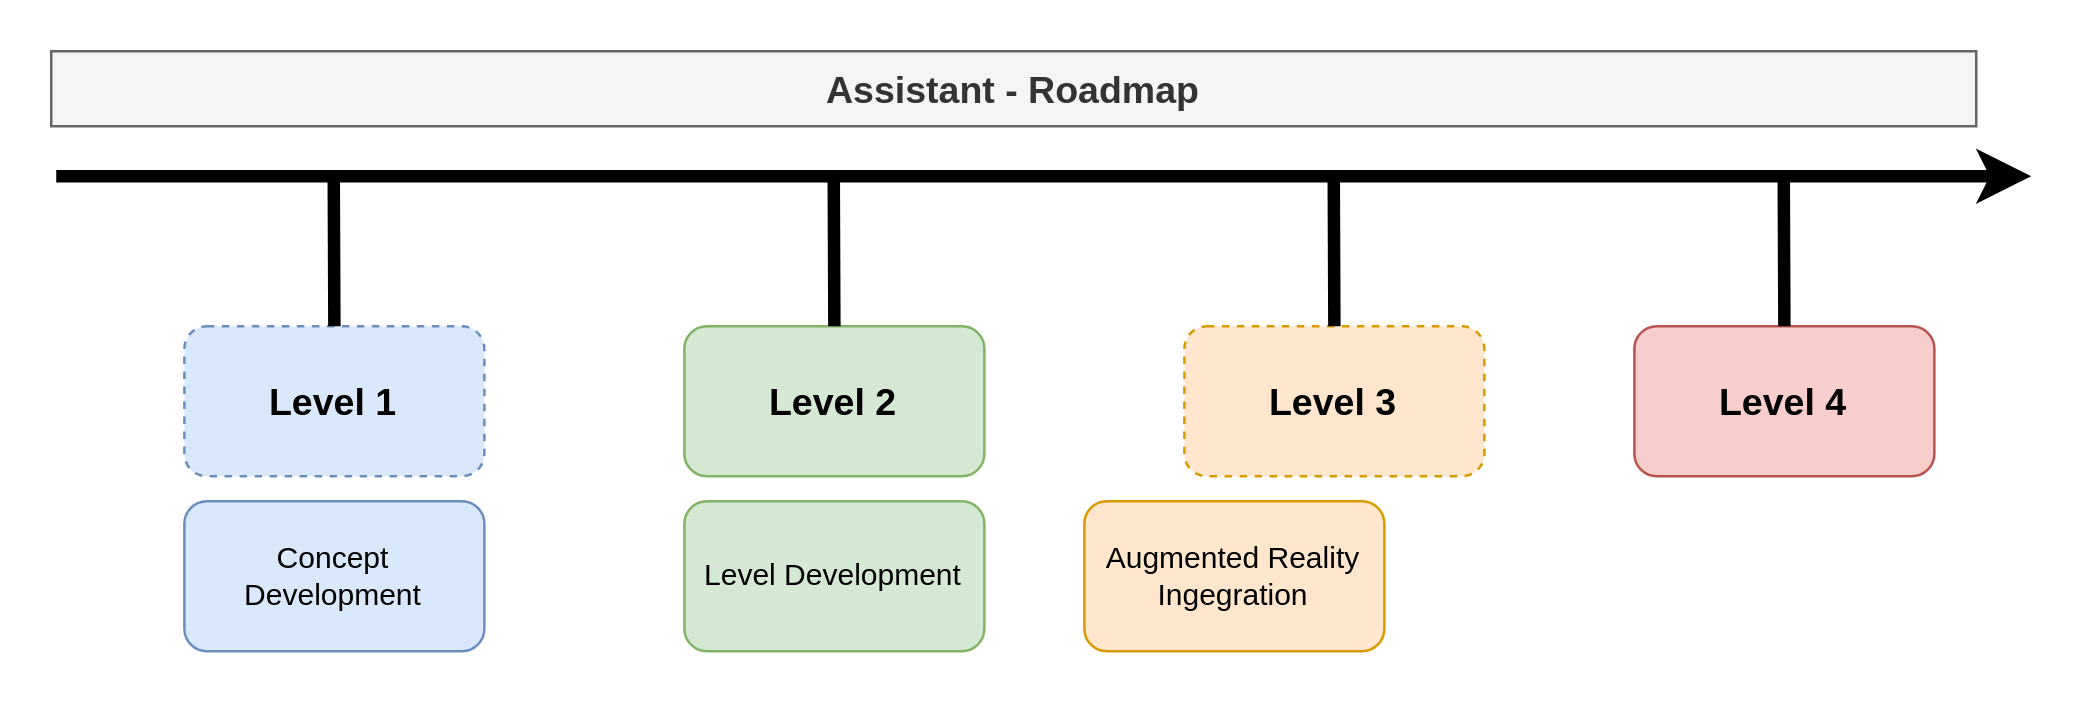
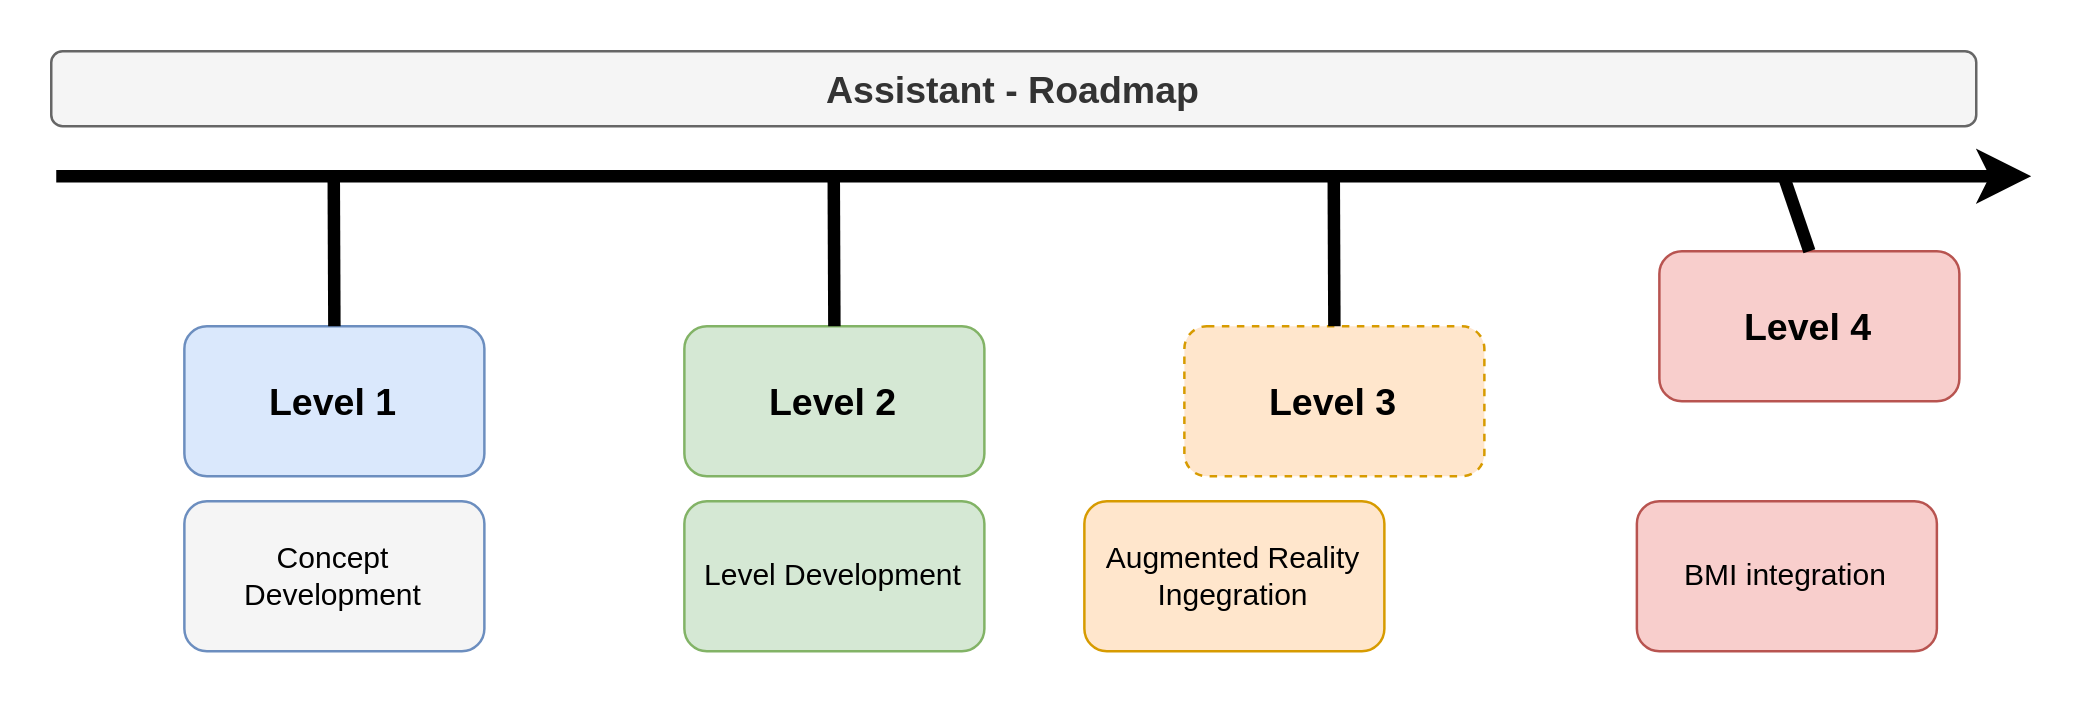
- <mxCell id="10" value="&lt;span style=&quot;font-size: 15px&quot;&gt;Assistant - Roadmap&lt;/span&gt;" style="whiteSpace=wrap;html=1;fillColor=#f5f5f5;strokeColor=#666666;fontStyle=1;fontSize=15;fontColor=#333333;rounded=0;" parent="1" vertex="1"><mxGeometry x="20" y="20" width="770" height="30" as="geometry" /></mxCell>
+ <mxCell id="10" value="&lt;span style=&quot;font-size: 15px&quot;&gt;Assistant - Roadmap&lt;/span&gt;" style="rounded=1;whiteSpace=wrap;html=1;fillColor=#f5f5f5;strokeColor=#666666;fontStyle=1;fontSize=15;fontColor=#333333;" parent="1" vertex="1"><mxGeometry x="20" y="20" width="770" height="30" as="geometry" /></mxCell>
- <mxCell id="2" value="Level 1" style="rounded=1;whiteSpace=wrap;html=1;fillColor=#dae8fc;strokeColor=#6c8ebf;fontStyle=1;fontSize=15;dashed=1;" parent="1" vertex="1"><mxGeometry x="73.25" y="130" width="120" height="60" as="geometry" /></mxCell>
+ <mxCell id="2" value="Level 1" style="rounded=1;whiteSpace=wrap;html=1;fillColor=#dae8fc;strokeColor=#6c8ebf;fontStyle=1;fontSize=15;" parent="1" vertex="1"><mxGeometry x="73.25" y="130" width="120" height="60" as="geometry" /></mxCell>
- <mxCell id="8" value="Level 4" style="rounded=1;whiteSpace=wrap;html=1;fillColor=#f8cecc;strokeColor=#b85450;fontStyle=1;fontSize=15;" parent="1" vertex="1"><mxGeometry x="653.25" y="130" width="120" height="60" as="geometry" /></mxCell>
+ <mxCell id="8" value="Level 4" style="rounded=1;whiteSpace=wrap;html=1;fillColor=#f8cecc;strokeColor=#b85450;fontStyle=1;fontSize=15;" parent="1" vertex="1"><mxGeometry x="663.25" y="100" width="120" height="60" as="geometry" /></mxCell>
- <mxCell id="3" value="Concept Development" style="rounded=1;whiteSpace=wrap;html=1;fillColor=#dae8fc;strokeColor=#6c8ebf;" parent="1" vertex="1"><mxGeometry x="73.25" y="200" width="120" height="60" as="geometry" /></mxCell>
+ <mxCell id="3" value="Concept Development" style="rounded=1;whiteSpace=wrap;html=1;fillColor=#f5f5f5;strokeColor=#6c8ebf;" parent="1" vertex="1"><mxGeometry x="73.25" y="200" width="120" height="60" as="geometry" /></mxCell>
+ <mxCell id="9" value="BMI integration" style="rounded=1;whiteSpace=wrap;html=1;fillColor=#f8cecc;strokeColor=#b85450;" parent="1" vertex="1"><mxGeometry x="654.25" y="200" width="120" height="60" as="geometry" /></mxCell>
